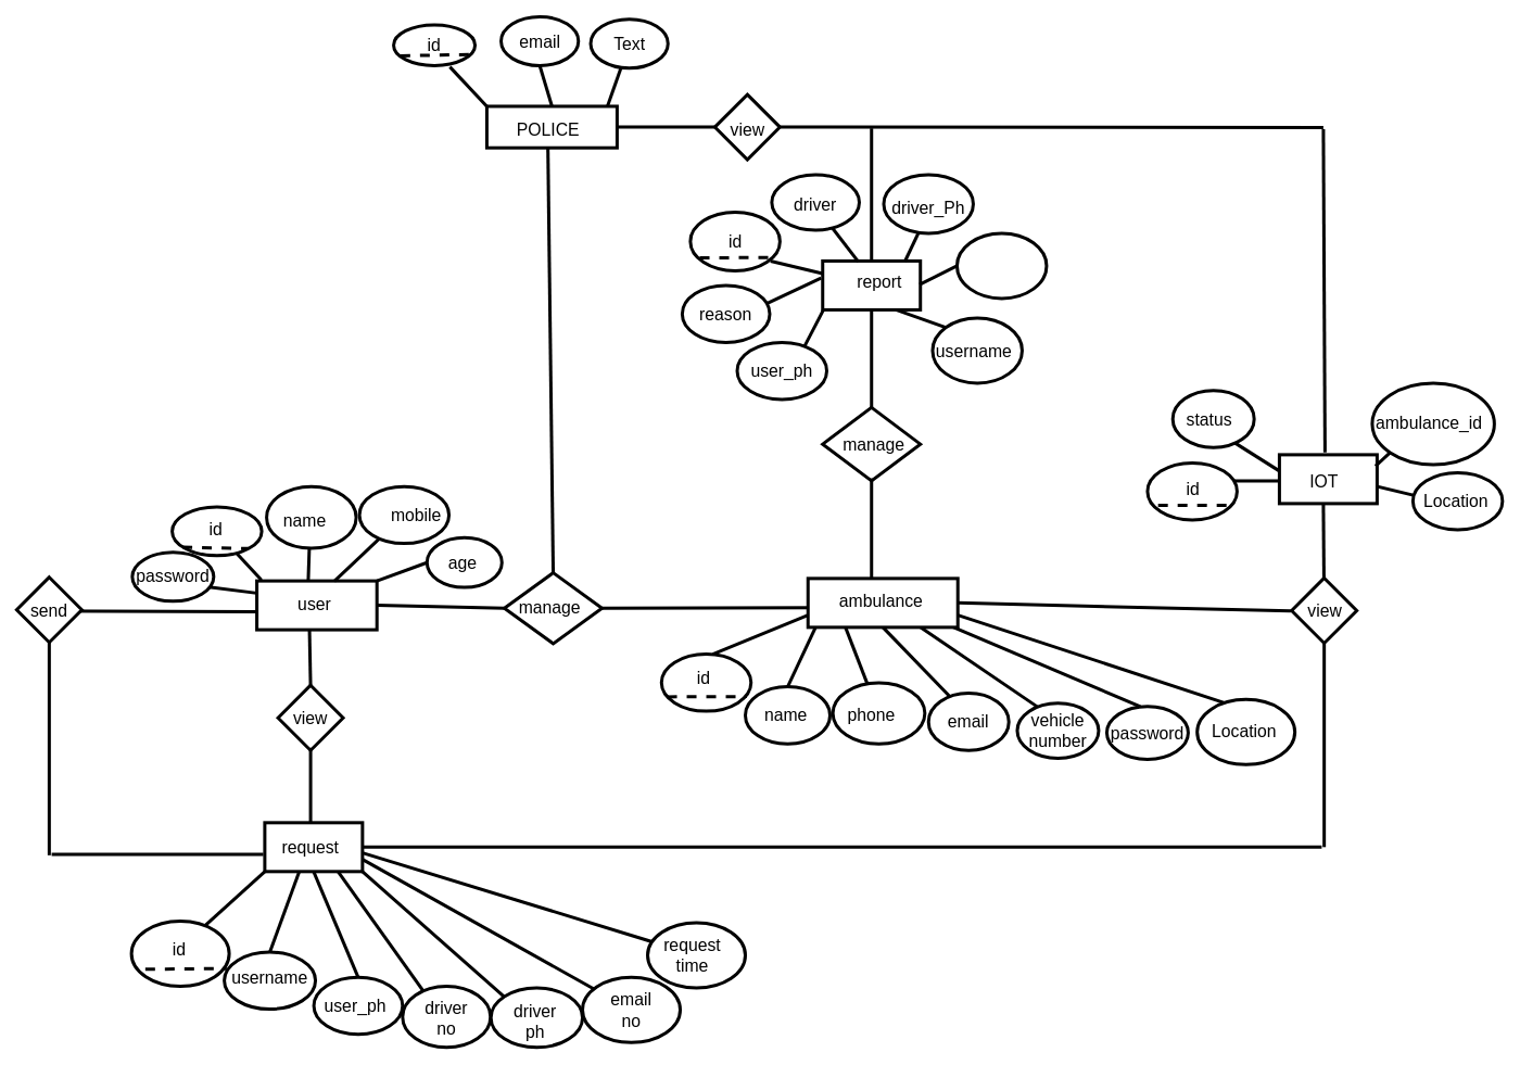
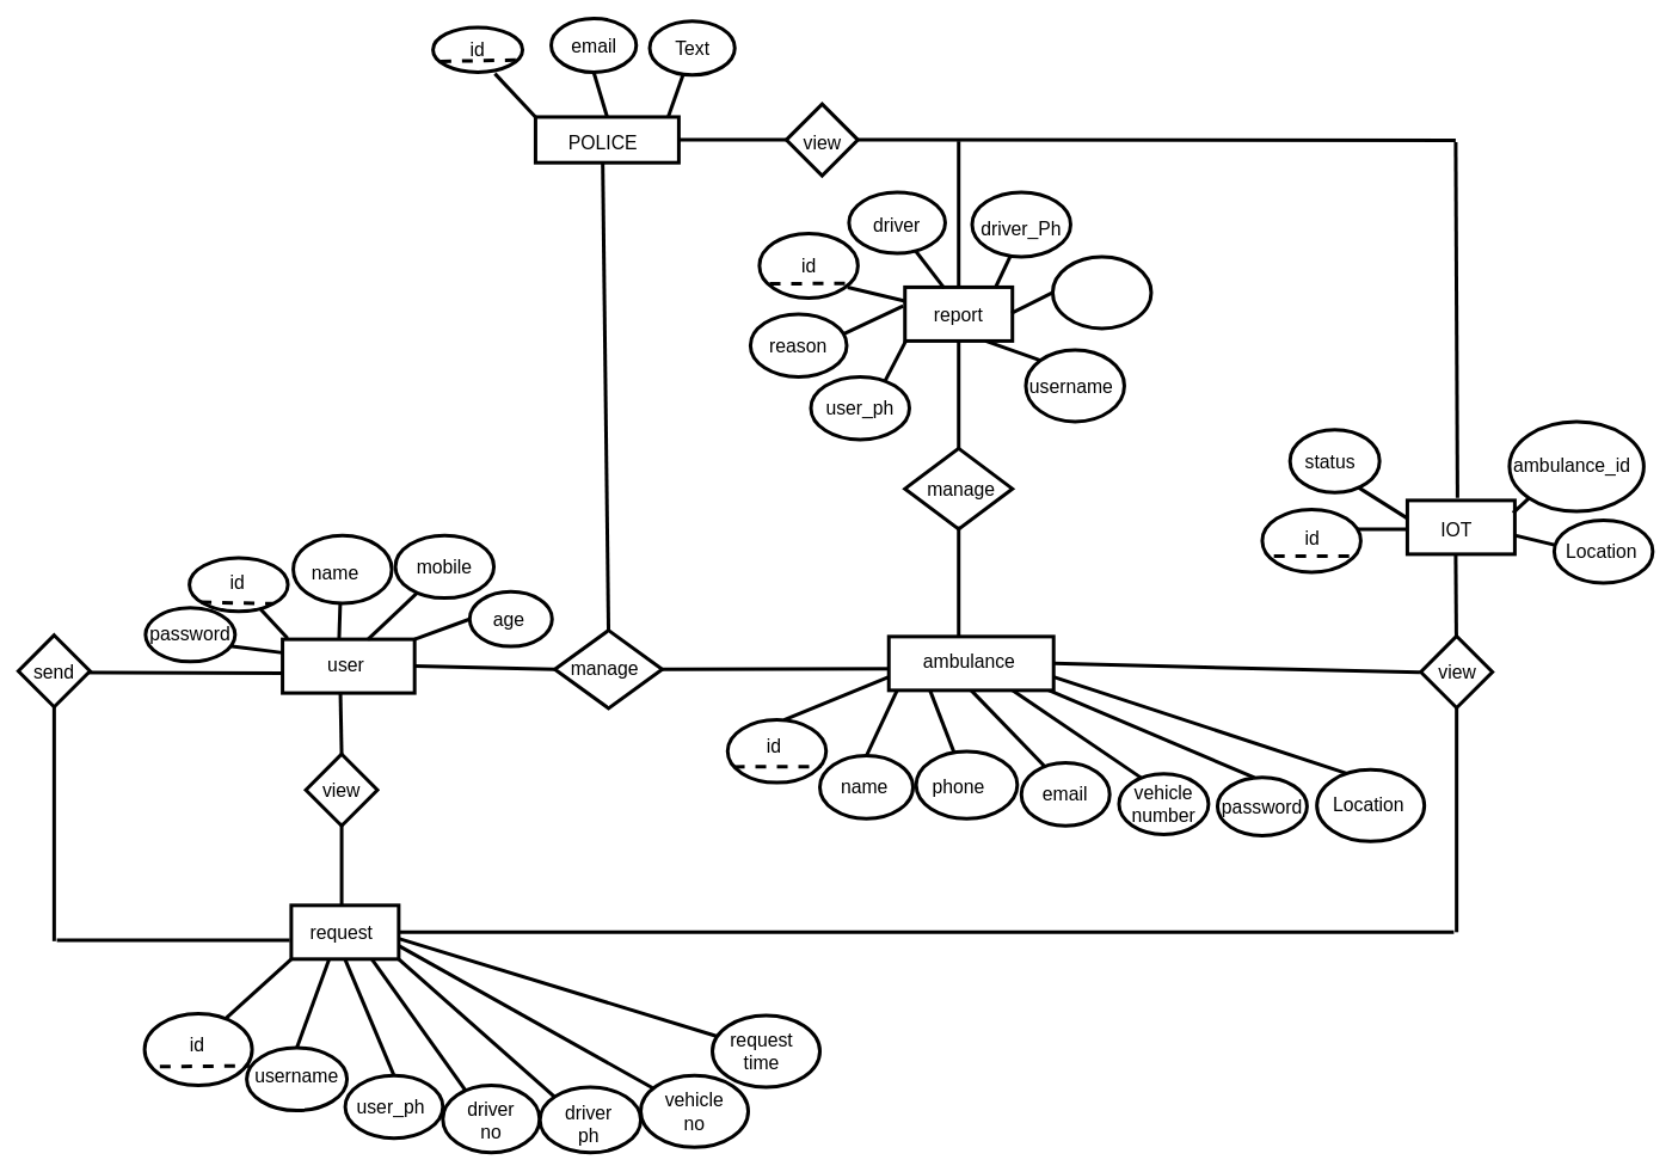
- <mxCell id="13" value="report" style="text;html=1;align=center;verticalAlign=middle;whiteSpace=wrap;rounded=0;strokeWidth=4;fontSize=21;" parent="1" vertex="1"><mxGeometry x="1050" y="330" width="60" height="30" as="geometry" /></mxCell>
+ <mxCell id="13" value="report" style="text;html=1;align=center;verticalAlign=middle;whiteSpace=wrap;rounded=0;strokeWidth=4;fontSize=21;" parent="1" vertex="1"><mxGeometry x="1040" y="335" width="60" height="30" as="geometry" /></mxCell>
- <mxCell id="66" value="mobile" style="text;html=1;align=center;verticalAlign=middle;whiteSpace=wrap;rounded=0;container=0;strokeWidth=4;fontSize=21;" parent="1" vertex="1"><mxGeometry x="481" y="617" width="60" height="30" as="geometry" /></mxCell>
+ <mxCell id="66" value="mobile" style="text;html=1;align=center;verticalAlign=middle;whiteSpace=wrap;rounded=0;container=0;strokeWidth=4;fontSize=21;" parent="1" vertex="1"><mxGeometry x="466" y="617" width="60" height="30" as="geometry" /></mxCell>
- <mxCell id="136" value="email no" style="text;html=1;align=center;verticalAlign=middle;whiteSpace=wrap;rounded=0;strokeWidth=4;fontSize=21;" parent="1" vertex="1"><mxGeometry x="745" y="1225" width="60" height="30" as="geometry" /></mxCell>
+ <mxCell id="136" value="vehicle no" style="text;html=1;align=center;verticalAlign=middle;whiteSpace=wrap;rounded=0;strokeWidth=4;fontSize=21;" parent="1" vertex="1"><mxGeometry x="745" y="1225" width="60" height="30" as="geometry" /></mxCell>
